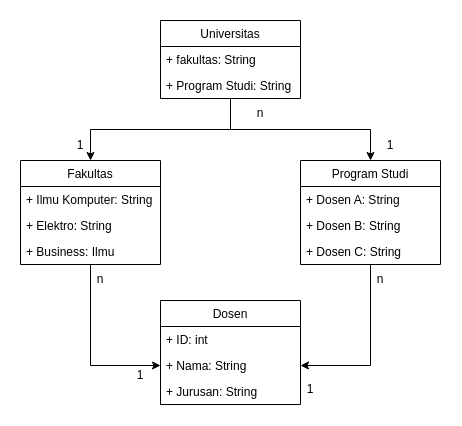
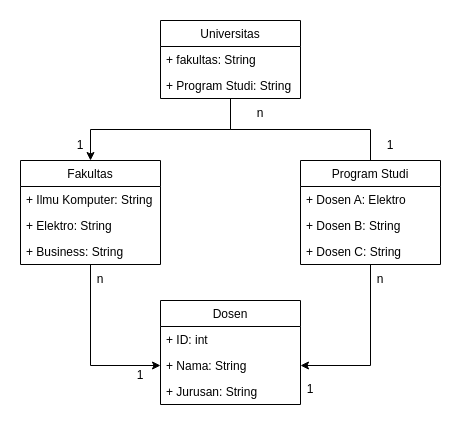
- <mxCell id="3" style="edgeStyle=orthogonalEdgeStyle;rounded=0;orthogonalLoop=1;jettySize=auto;html=1;entryX=0.5;entryY=0;entryDx=0;entryDy=0;" edge="1" parent="1" source="4" target="8"><mxGeometry relative="1" as="geometry" /></mxCell>
+ <mxCell id="3" style="edgeStyle=orthogonalEdgeStyle;rounded=0;orthogonalLoop=1;jettySize=auto;html=1;entryX=0.5;entryY=0;entryDx=0;entryDy=0;endArrow=none;" edge="1" parent="1" source="4" target="8"><mxGeometry relative="1" as="geometry" /></mxCell>
- <mxCell id="9" value="+ Dosen A: String" style="text;strokeColor=none;fillColor=none;align=left;verticalAlign=top;spacingLeft=4;spacingRight=4;overflow=hidden;rotatable=0;points=[[0,0.5],[1,0.5]];portConstraint=eastwest;" vertex="1" parent="8"><mxGeometry y="26" width="140" height="26" as="geometry" /></mxCell>
+ <mxCell id="9" value="+ Dosen A: Elektro" style="text;strokeColor=none;fillColor=none;align=left;verticalAlign=top;spacingLeft=4;spacingRight=4;overflow=hidden;rotatable=0;points=[[0,0.5],[1,0.5]];portConstraint=eastwest;" vertex="1" parent="8"><mxGeometry y="26" width="140" height="26" as="geometry" /></mxCell>
- <mxCell id="16" value="+ Business: Ilmu" style="text;strokeColor=none;fillColor=none;align=left;verticalAlign=top;spacingLeft=4;spacingRight=4;overflow=hidden;rotatable=0;points=[[0,0.5],[1,0.5]];portConstraint=eastwest;" vertex="1" parent="13"><mxGeometry y="78" width="140" height="26" as="geometry" /></mxCell>
+ <mxCell id="16" value="+ Business: String" style="text;strokeColor=none;fillColor=none;align=left;verticalAlign=top;spacingLeft=4;spacingRight=4;overflow=hidden;rotatable=0;points=[[0,0.5],[1,0.5]];portConstraint=eastwest;" vertex="1" parent="13"><mxGeometry y="78" width="140" height="26" as="geometry" /></mxCell>
